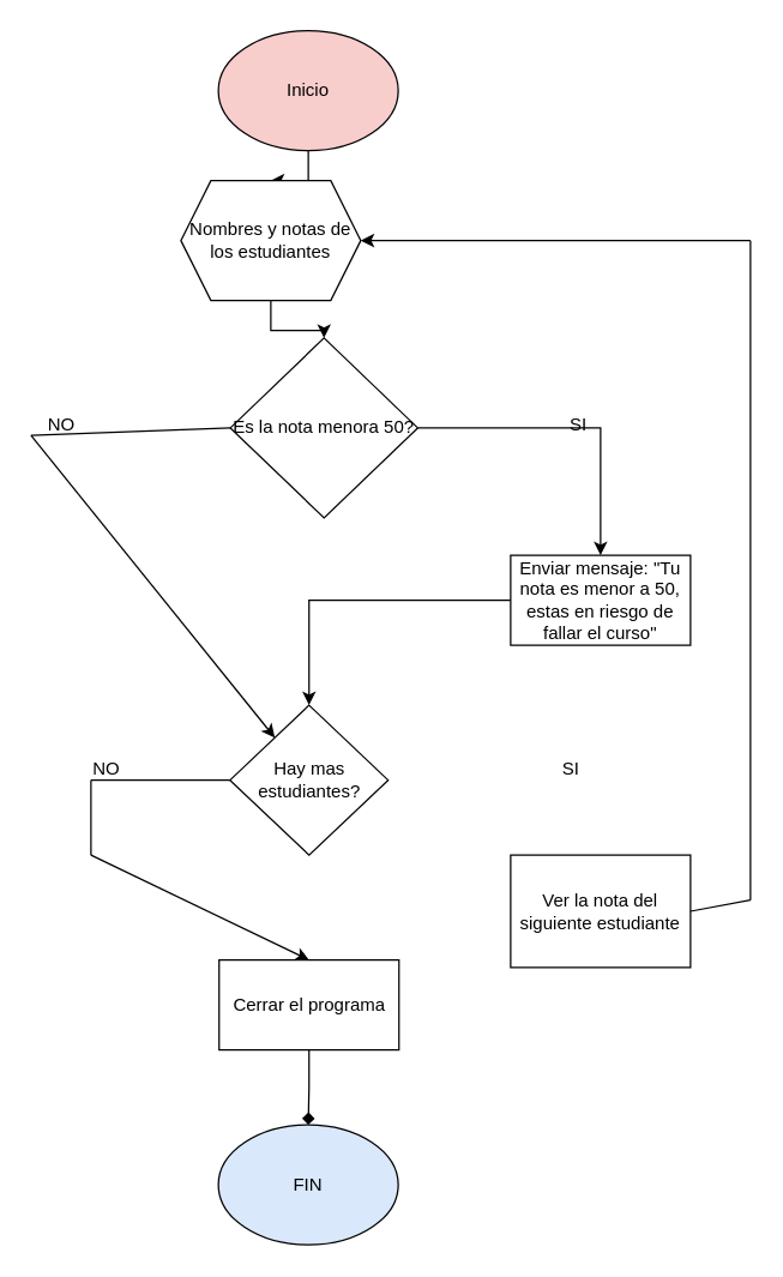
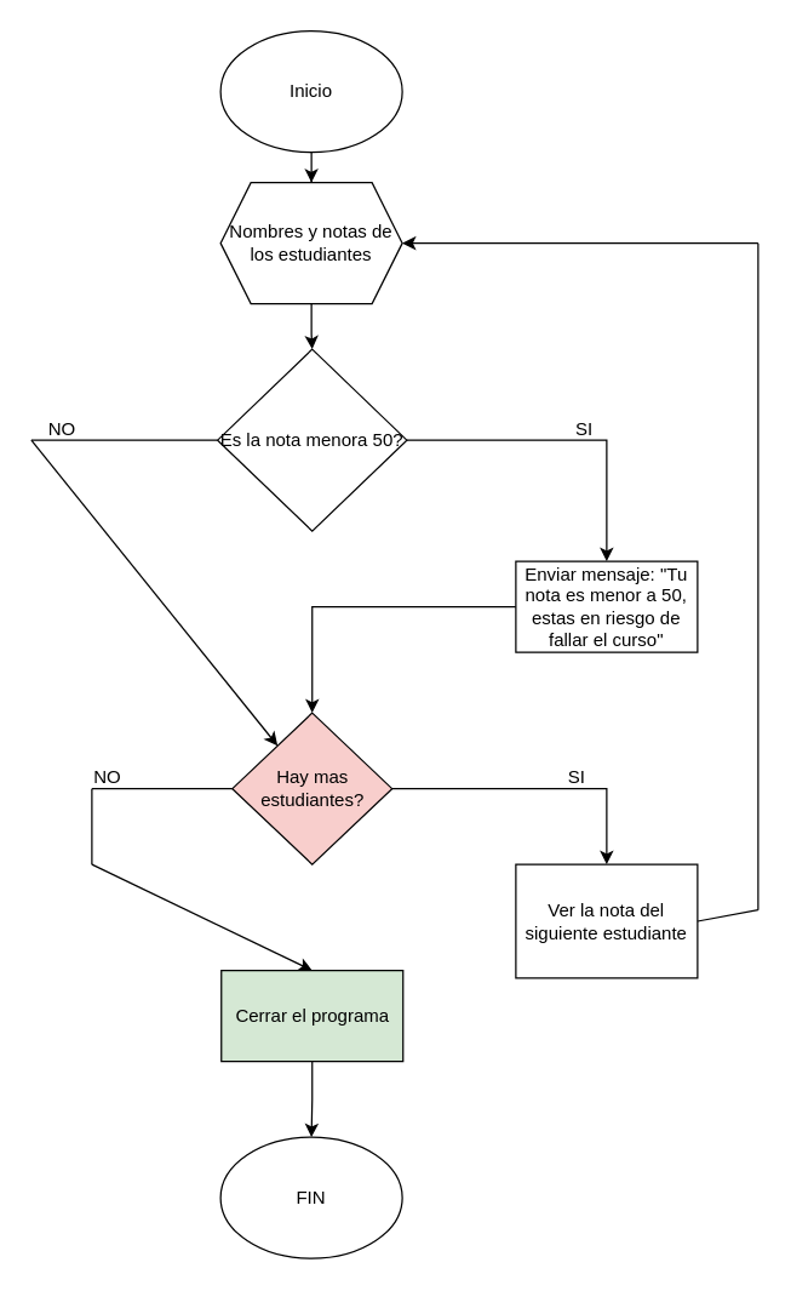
- <mxCell id="3" value="Inicio" style="ellipse;whiteSpace=wrap;html=1;fillColor=#f8cecc;" vertex="1" parent="1"><mxGeometry x="145" y="20" width="120" height="80" as="geometry" /></mxCell>
+ <mxCell id="3" value="Inicio" style="ellipse;whiteSpace=wrap;html=1;" vertex="1" parent="1"><mxGeometry x="145" y="20" width="120" height="80" as="geometry" /></mxCell>
- <mxCell id="5" value="Nombres y notas de los estudiantes" style="shape=hexagon;perimeter=hexagonPerimeter2;whiteSpace=wrap;html=1;fixedSize=1;" vertex="1" parent="1"><mxGeometry x="120" y="120" width="120" height="80" as="geometry" /></mxCell>
+ <mxCell id="5" value="Nombres y notas de los estudiantes" style="shape=hexagon;perimeter=hexagonPerimeter2;whiteSpace=wrap;html=1;fixedSize=1;" vertex="1" parent="1"><mxGeometry x="145" y="120" width="120" height="80" as="geometry" /></mxCell>
- <mxCell id="7" value="Es la nota menora 50?" style="rhombus;whiteSpace=wrap;html=1;" vertex="1" parent="1"><mxGeometry x="153" y="225" width="125" height="120" as="geometry" /></mxCell>
+ <mxCell id="7" value="Es la nota menora 50?" style="rhombus;whiteSpace=wrap;html=1;" vertex="1" parent="1"><mxGeometry x="143" y="230" width="125" height="120" as="geometry" /></mxCell>
- <mxCell id="16" value="Hay mas estudiantes?" style="rhombus;whiteSpace=wrap;html=1;" vertex="1" parent="1"><mxGeometry x="152.75" y="470" width="105.5" height="100" as="geometry" /></mxCell>
+ <mxCell id="16" value="Hay mas estudiantes?" style="rhombus;whiteSpace=wrap;html=1;fillColor=#f8cecc;" vertex="1" parent="1"><mxGeometry x="152.75" y="470" width="105.5" height="100" as="geometry" /></mxCell>
+ <mxCell id="15" style="edgeStyle=orthogonalEdgeStyle;rounded=0;orthogonalLoop=1;jettySize=auto;html=1;entryX=0.5;entryY=0;entryDx=0;entryDy=0;" edge="1" parent="1" source="16" target="11"><mxGeometry relative="1" as="geometry" /></mxCell>
- <mxCell id="19" value="Cerrar el programa" style="rounded=0;whiteSpace=wrap;html=1;" vertex="1" parent="1"><mxGeometry x="145.5" y="640" width="120" height="60" as="geometry" /></mxCell>
+ <mxCell id="19" value="Cerrar el programa" style="rounded=0;whiteSpace=wrap;html=1;fillColor=#d5e8d4;" vertex="1" parent="1"><mxGeometry x="145.5" y="640" width="120" height="60" as="geometry" /></mxCell>
- <mxCell id="18" value="" style="edgeStyle=orthogonalEdgeStyle;rounded=0;orthogonalLoop=1;jettySize=auto;html=1;endArrow=diamond;" edge="1" parent="1" source="19" target="27"><mxGeometry relative="1" as="geometry" /></mxCell>
+ <mxCell id="18" value="" style="edgeStyle=orthogonalEdgeStyle;rounded=0;orthogonalLoop=1;jettySize=auto;html=1;" edge="1" parent="1" source="19" target="27"><mxGeometry relative="1" as="geometry" /></mxCell>
- <mxCell id="27" value="FIN" style="ellipse;whiteSpace=wrap;html=1;fillColor=#dae8fc;" vertex="1" parent="1"><mxGeometry x="145" y="750" width="120" height="80" as="geometry" /></mxCell>
+ <mxCell id="27" value="FIN" style="ellipse;whiteSpace=wrap;html=1;" vertex="1" parent="1"><mxGeometry x="145" y="750" width="120" height="80" as="geometry" /></mxCell>
